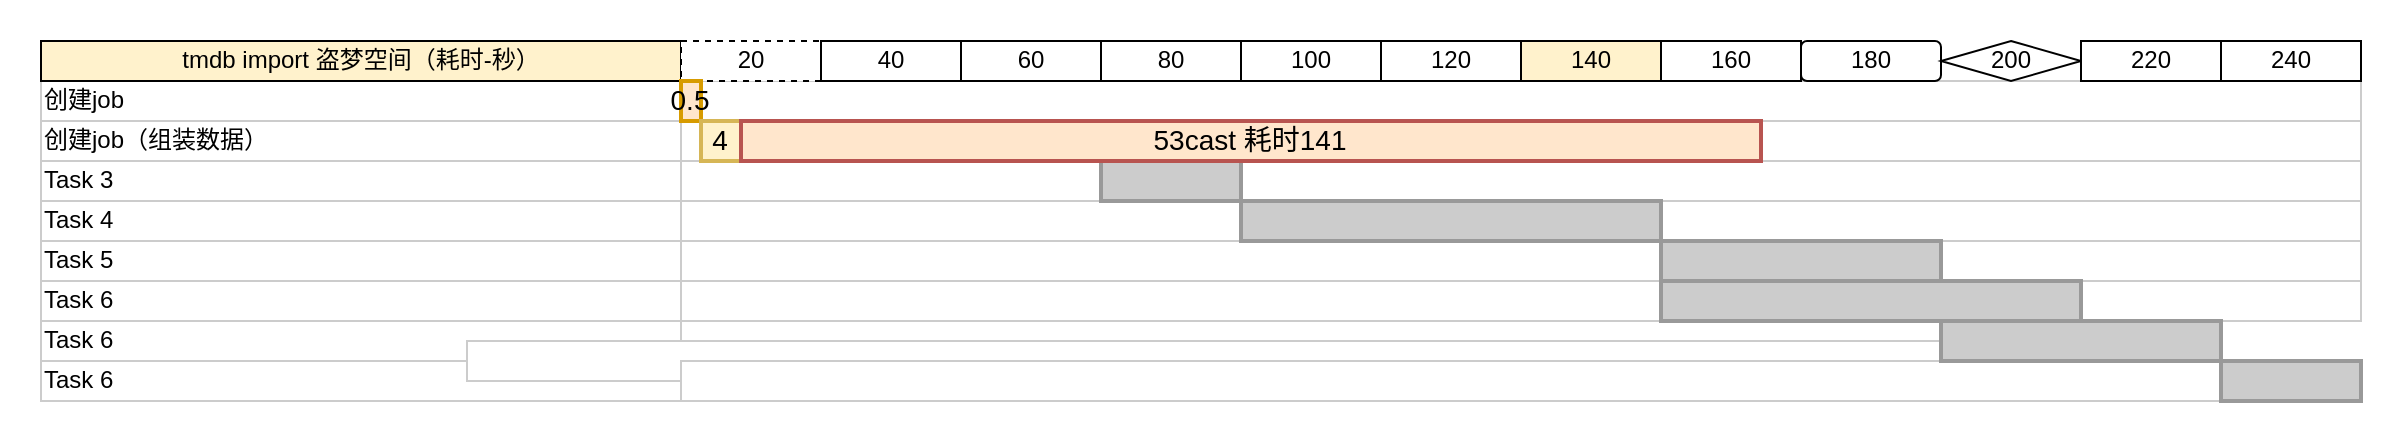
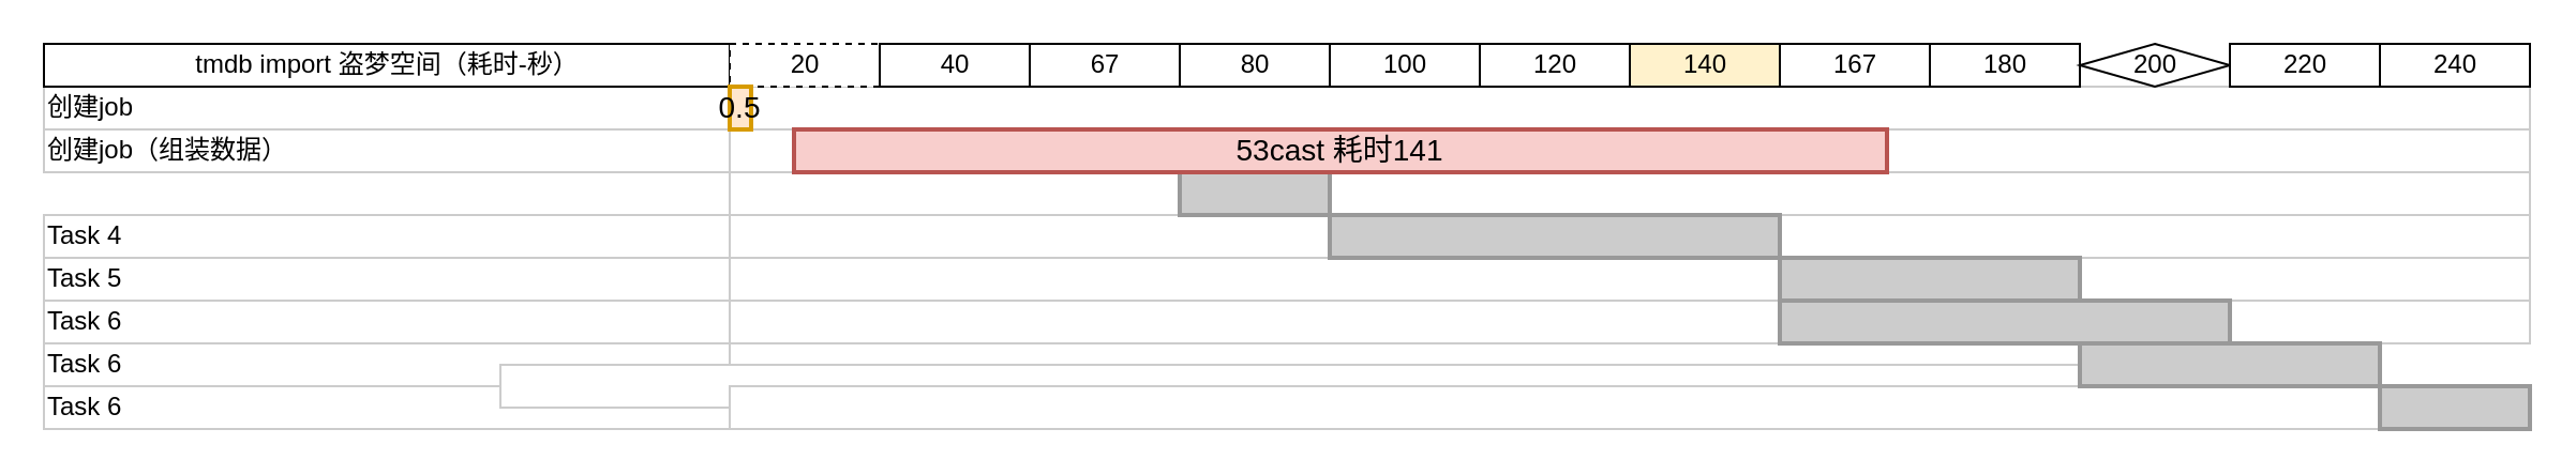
- <mxCell id="8" value="tmdb import 盗梦空间（耗时-秒）" style="strokeWidth=1;fontStyle=0;html=1;fillColor=#fff2cc;" parent="1" vertex="1"><mxGeometry x="20" y="20" width="320" height="20" as="geometry" /></mxCell>
+ <mxCell id="8" value="tmdb import 盗梦空间（耗时-秒）" style="strokeWidth=1;fontStyle=0;html=1;" parent="1" vertex="1"><mxGeometry x="20" y="20" width="320" height="20" as="geometry" /></mxCell>
- <mxCell id="14" value="60" style="strokeWidth=1;fontStyle=0;html=1;" parent="1" vertex="1"><mxGeometry x="480" y="20" width="70" height="20" as="geometry" /></mxCell>
+ <mxCell id="14" value="67" style="strokeWidth=1;fontStyle=0;html=1;" parent="1" vertex="1"><mxGeometry x="480" y="20" width="70" height="20" as="geometry" /></mxCell>
- <mxCell id="19" value="160" style="strokeWidth=1;fontStyle=0;html=1;" parent="1" vertex="1"><mxGeometry x="830" y="20" width="70" height="20" as="geometry" /></mxCell>
+ <mxCell id="19" value="167" style="strokeWidth=1;fontStyle=0;html=1;" parent="1" vertex="1"><mxGeometry x="830" y="20" width="70" height="20" as="geometry" /></mxCell>
- <mxCell id="20" value="180" style="strokeWidth=1;fontStyle=0;html=1;rounded=1;" parent="1" vertex="1"><mxGeometry x="900" y="20" width="70" height="20" as="geometry" /></mxCell>
+ <mxCell id="20" value="180" style="strokeWidth=1;fontStyle=0;html=1;" parent="1" vertex="1"><mxGeometry x="900" y="20" width="70" height="20" as="geometry" /></mxCell>
- <mxCell id="32" value="4" style="whiteSpace=wrap;html=1;strokeWidth=2;fillColor=#fff2cc;fontSize=14;align=center;strokeColor=#d6b656;" parent="1" vertex="1"><mxGeometry x="350" y="60" width="20" height="20" as="geometry" /></mxCell>
- <mxCell id="39" value="53cast 耗时141" style="whiteSpace=wrap;html=1;strokeWidth=2;fillColor=#ffe6cc;fontSize=14;align=center;strokeColor=#b85450;" vertex="1" parent="1"><mxGeometry x="370" y="60" width="510" height="20" as="geometry" /></mxCell>
+ <mxCell id="39" value="53cast 耗时141" style="whiteSpace=wrap;html=1;strokeWidth=2;fillColor=#f8cecc;fontSize=14;align=center;strokeColor=#b85450;" vertex="1" parent="1"><mxGeometry x="370" y="60" width="510" height="20" as="geometry" /></mxCell>
- <mxCell id="4" value="Task 3" style="align=left;strokeColor=#CCCCCC;html=1;" parent="1" vertex="1"><mxGeometry x="20" y="80" width="320.0" height="20" as="geometry" /></mxCell>
